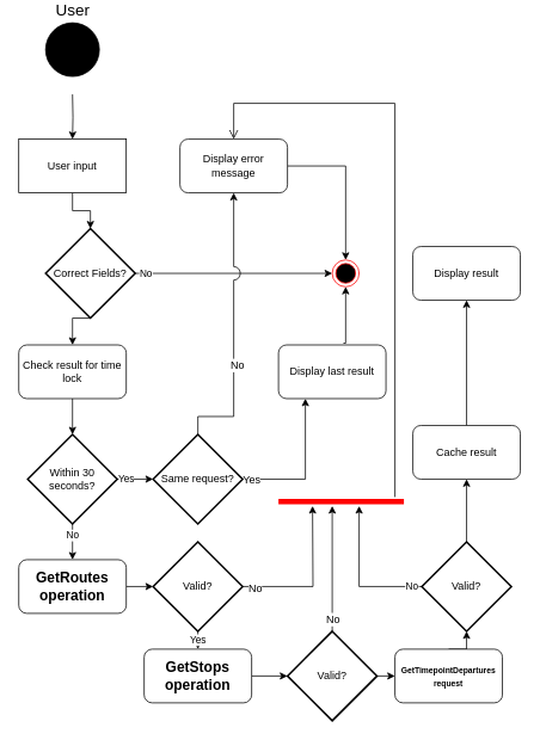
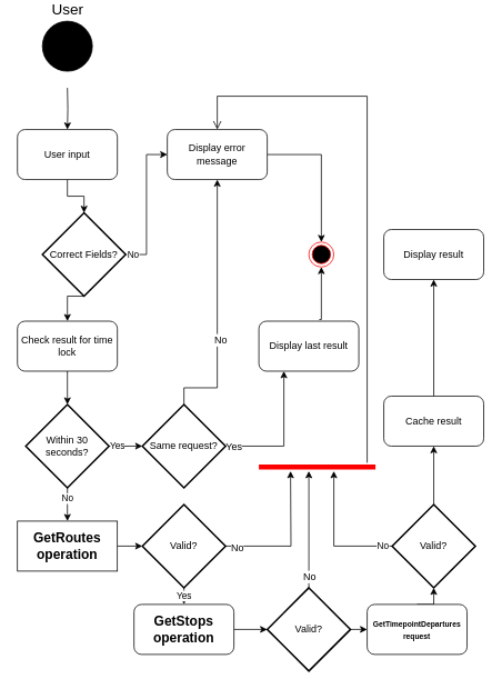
- <mxCell id="5" value="User input" style="whiteSpace=wrap;html=1;fillColor=#ffffff;rounded=0;" vertex="1" parent="1"><mxGeometry x="20" y="150" width="120" height="60" as="geometry" /></mxCell>
+ <mxCell id="5" value="User input" style="rounded=1;whiteSpace=wrap;html=1;fillColor=#ffffff;" vertex="1" parent="1"><mxGeometry x="20" y="150" width="120" height="60" as="geometry" /></mxCell>
- <mxCell id="6" value="No" style="edgeStyle=orthogonalEdgeStyle;rounded=0;orthogonalLoop=1;jettySize=auto;html=1;exitX=1;exitY=0.5;exitDx=0;exitDy=0;exitPerimeter=0;" edge="1" parent="1" source="8" target="9"><mxGeometry x="-0.895" relative="1" as="geometry"><mxPoint as="offset" /></mxGeometry></mxCell>
+ <mxCell id="6" value="No" style="edgeStyle=orthogonalEdgeStyle;rounded=0;orthogonalLoop=1;jettySize=auto;html=1;exitX=1;exitY=0.5;exitDx=0;exitDy=0;exitPerimeter=0;entryX=0;entryY=0.5;entryDx=0;entryDy=0;" edge="1" parent="1" source="8" target="11"><mxGeometry x="-0.895" relative="1" as="geometry"><mxPoint as="offset" /></mxGeometry></mxCell>
- <mxCell id="25" value="&lt;strong style=&quot;font-family: &amp;#34;arial&amp;#34; , &amp;#34;helvetica&amp;#34; , sans-serif ; font-size: 16px ; text-align: left&quot;&gt;GetRoutes operation&lt;/strong&gt;" style="rounded=1;whiteSpace=wrap;html=1;fillColor=#ffffff;" vertex="1" parent="1"><mxGeometry x="20" y="620" width="120" height="60" as="geometry" /></mxCell>
+ <mxCell id="25" value="&lt;strong style=&quot;font-family: &amp;#34;arial&amp;#34; , &amp;#34;helvetica&amp;#34; , sans-serif ; font-size: 16px ; text-align: left&quot;&gt;GetRoutes operation&lt;/strong&gt;" style="whiteSpace=wrap;html=1;fillColor=#ffffff;rounded=0;" vertex="1" parent="1"><mxGeometry x="20" y="620" width="120" height="60" as="geometry" /></mxCell>
